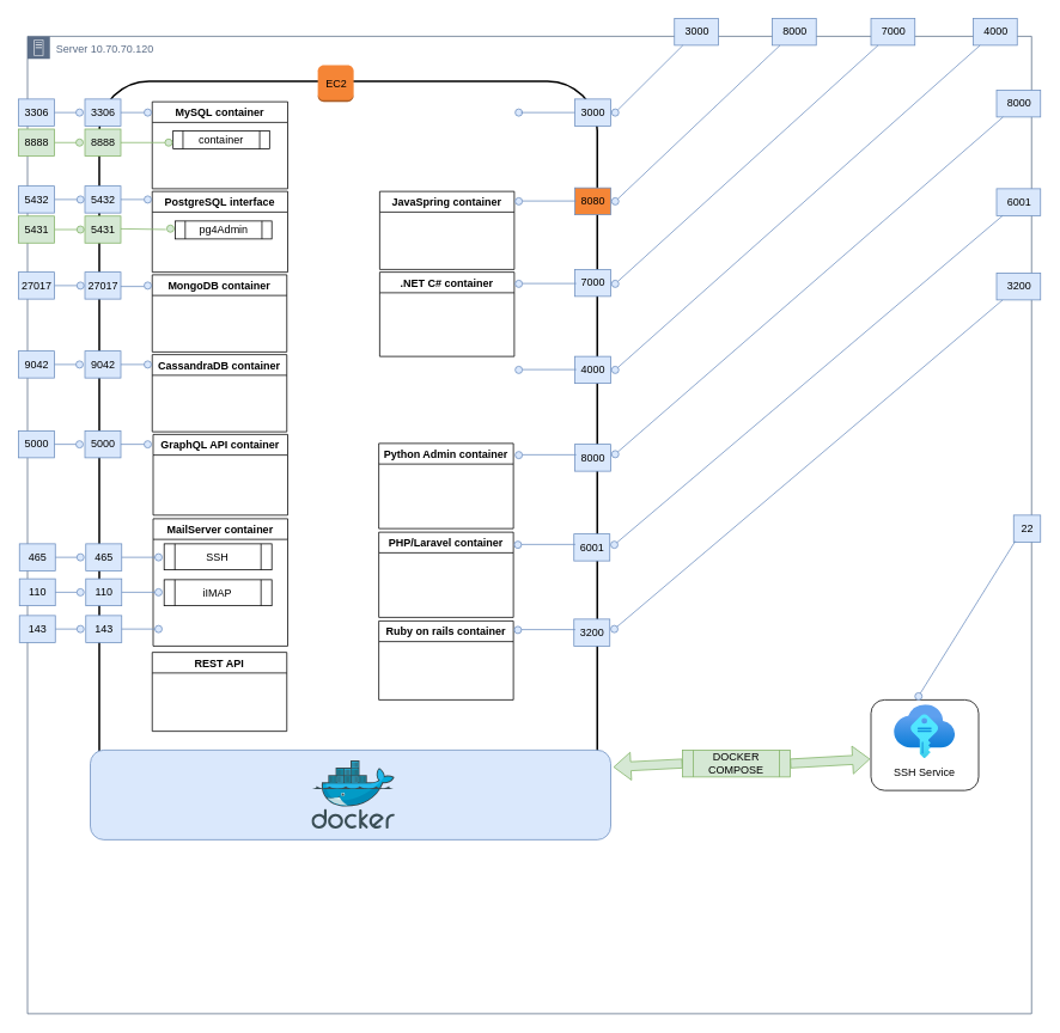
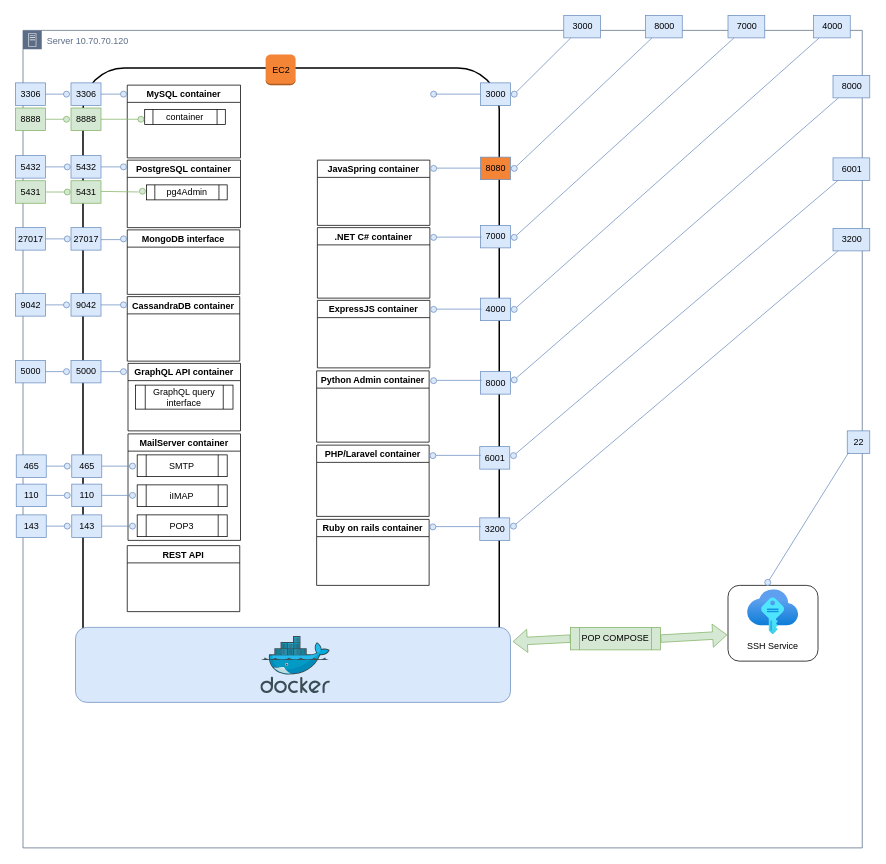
- <mxCell id="6" value="PostgreSQL interface" style="swimlane;fillColor=none;" vertex="1" parent="2"><mxGeometry x="139" y="173" width="151" height="90" as="geometry"><mxRectangle x="330" y="170" width="160" height="23" as="alternateBounds" /></mxGeometry></mxCell>
+ <mxCell id="6" value="PostgreSQL container" style="swimlane;fillColor=none;" vertex="1" parent="2"><mxGeometry x="139" y="173" width="151" height="90" as="geometry"><mxRectangle x="330" y="170" width="160" height="23" as="alternateBounds" /></mxGeometry></mxCell>
- <mxCell id="5" value="MongoDB container" style="swimlane;fillColor=none;" vertex="1" parent="2"><mxGeometry x="139" y="266" width="150" height="86" as="geometry" /></mxCell>
+ <mxCell id="5" value="MongoDB interface" style="swimlane;fillColor=none;" vertex="1" parent="2"><mxGeometry x="139" y="266" width="150" height="86" as="geometry" /></mxCell>
+ <mxCell id="23" value="ExpressJS container" style="swimlane;fillColor=none;" vertex="1" parent="2"><mxGeometry x="392.5" y="360" width="150" height="90" as="geometry" /></mxCell>
+ <mxCell id="15" value="GraphQL query&lt;br&gt;interface" style="shape=process;whiteSpace=wrap;html=1;backgroundOutline=1;labelBackgroundColor=none;fillColor=none;" vertex="1" parent="14"><mxGeometry x="10" y="29" width="130" height="32" as="geometry" /></mxCell>
- <mxCell id="90" value="SSH" style="shape=process;whiteSpace=wrap;html=1;backgroundOutline=1;labelBackgroundColor=none;fillColor=none;" vertex="1" parent="2"><mxGeometry x="152.25" y="566" width="120" height="29" as="geometry" /></mxCell>
+ <mxCell id="90" value="SMTP" style="shape=process;whiteSpace=wrap;html=1;backgroundOutline=1;labelBackgroundColor=none;fillColor=none;" vertex="1" parent="2"><mxGeometry x="152.25" y="566" width="120" height="29" as="geometry" /></mxCell>
+ <mxCell id="92" value="POP3" style="shape=process;whiteSpace=wrap;html=1;backgroundOutline=1;labelBackgroundColor=none;fillColor=none;" vertex="1" parent="2"><mxGeometry x="152.25" y="646" width="120" height="29" as="geometry" /></mxCell>
- <mxCell id="125" value="DOCKER COMPOSE" style="shape=process;whiteSpace=wrap;html=1;backgroundOutline=1;labelBackgroundColor=none;fillColor=#d5e8d4;strokeColor=#82b366;" vertex="1" parent="2"><mxGeometry x="730" y="796" width="120" height="30" as="geometry" /></mxCell>
+ <mxCell id="125" value="POP COMPOSE" style="shape=process;whiteSpace=wrap;html=1;backgroundOutline=1;labelBackgroundColor=none;fillColor=#d5e8d4;strokeColor=#82b366;" vertex="1" parent="2"><mxGeometry x="730" y="796" width="120" height="30" as="geometry" /></mxCell>
